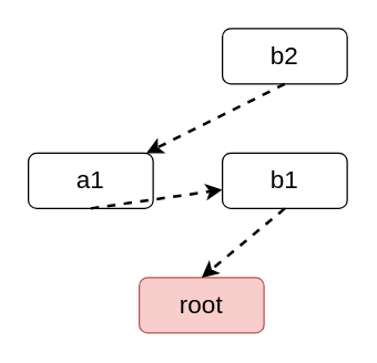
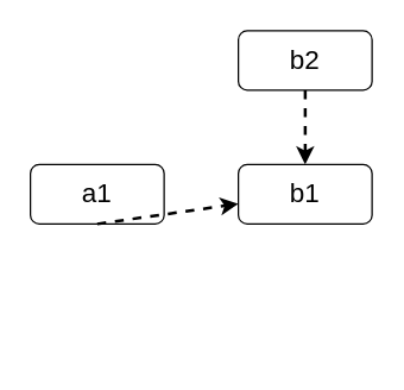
- <mxCell id="7" value="" style="endArrow=classic;html=1;rounded=0;fontSize=18;strokeWidth=2;dashed=1;exitX=0.5;exitY=1;exitDx=0;exitDy=0;" edge="1" parent="1" source="5" target="4"><mxGeometry width="50" height="50" relative="1" as="geometry"><mxPoint x="215" y="160" as="sourcePoint" /><mxPoint x="155" y="210" as="targetPoint" /></mxGeometry></mxCell>
+ <mxCell id="7" value="" style="endArrow=classic;html=1;rounded=0;fontSize=18;strokeWidth=2;dashed=1;exitX=0.5;exitY=1;exitDx=0;exitDy=0;entryX=0.5;entryY=0;entryDx=0;entryDy=0;" edge="1" parent="1" source="5" target="3"><mxGeometry width="50" height="50" relative="1" as="geometry"><mxPoint x="215" y="160" as="sourcePoint" /><mxPoint x="155" y="210" as="targetPoint" /></mxGeometry></mxCell>
- <mxCell id="6" value="" style="endArrow=classic;html=1;rounded=0;fontSize=18;strokeWidth=2;dashed=1;exitX=0.5;exitY=1;exitDx=0;exitDy=0;entryX=0.5;entryY=0;entryDx=0;entryDy=0;" edge="1" parent="1" source="3" target="2"><mxGeometry width="50" height="50" relative="1" as="geometry"><mxPoint x="140" y="210" as="sourcePoint" /><mxPoint x="190" y="160" as="targetPoint" /></mxGeometry></mxCell>
- <mxCell id="2" value="&lt;font style=&quot;font-size: 18px;&quot;&gt;root&lt;/font&gt;" style="rounded=1;whiteSpace=wrap;html=1;fillColor=#f8cecc;strokeColor=#b85450;" vertex="1" parent="1"><mxGeometry x="100" y="200" width="90" height="40" as="geometry" /></mxCell>
